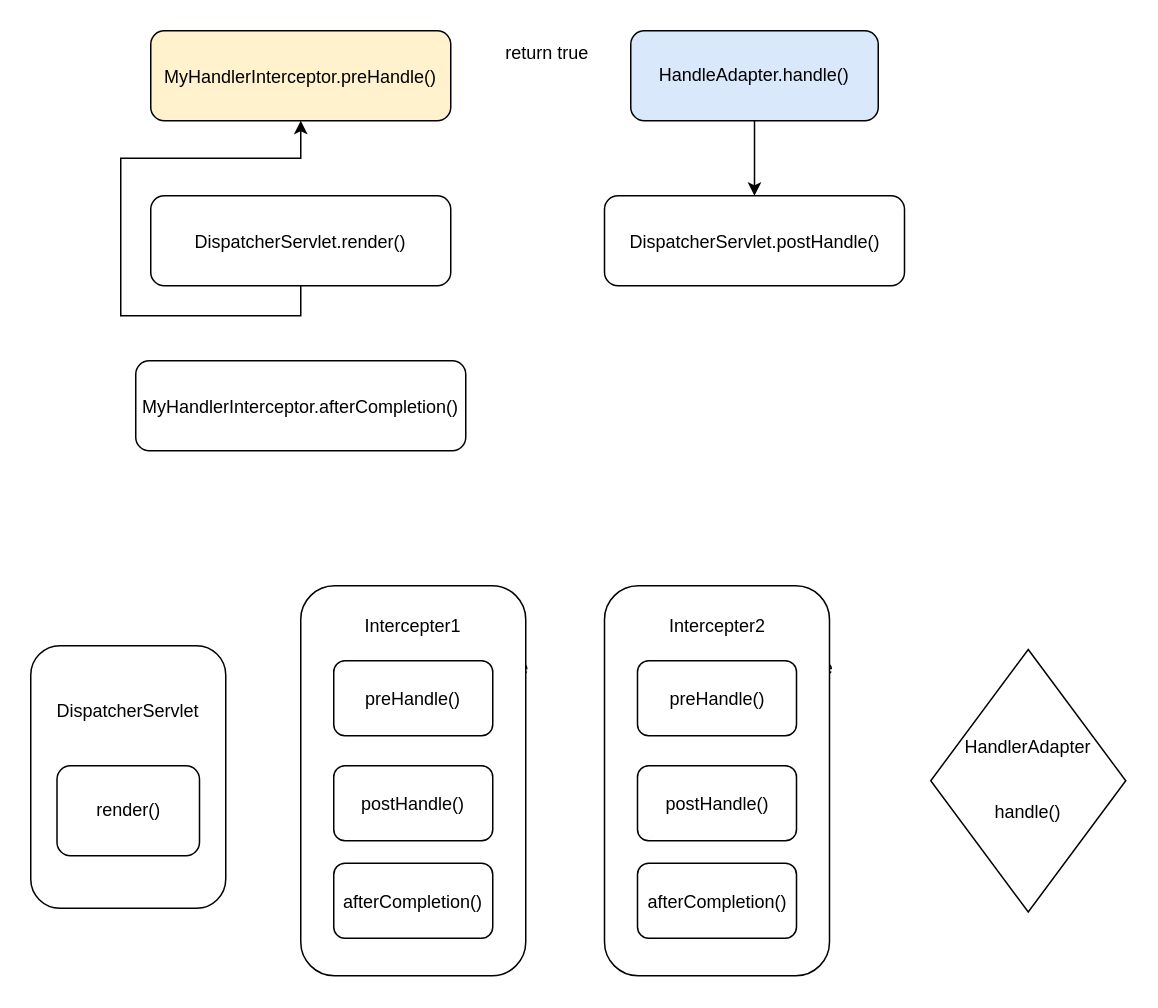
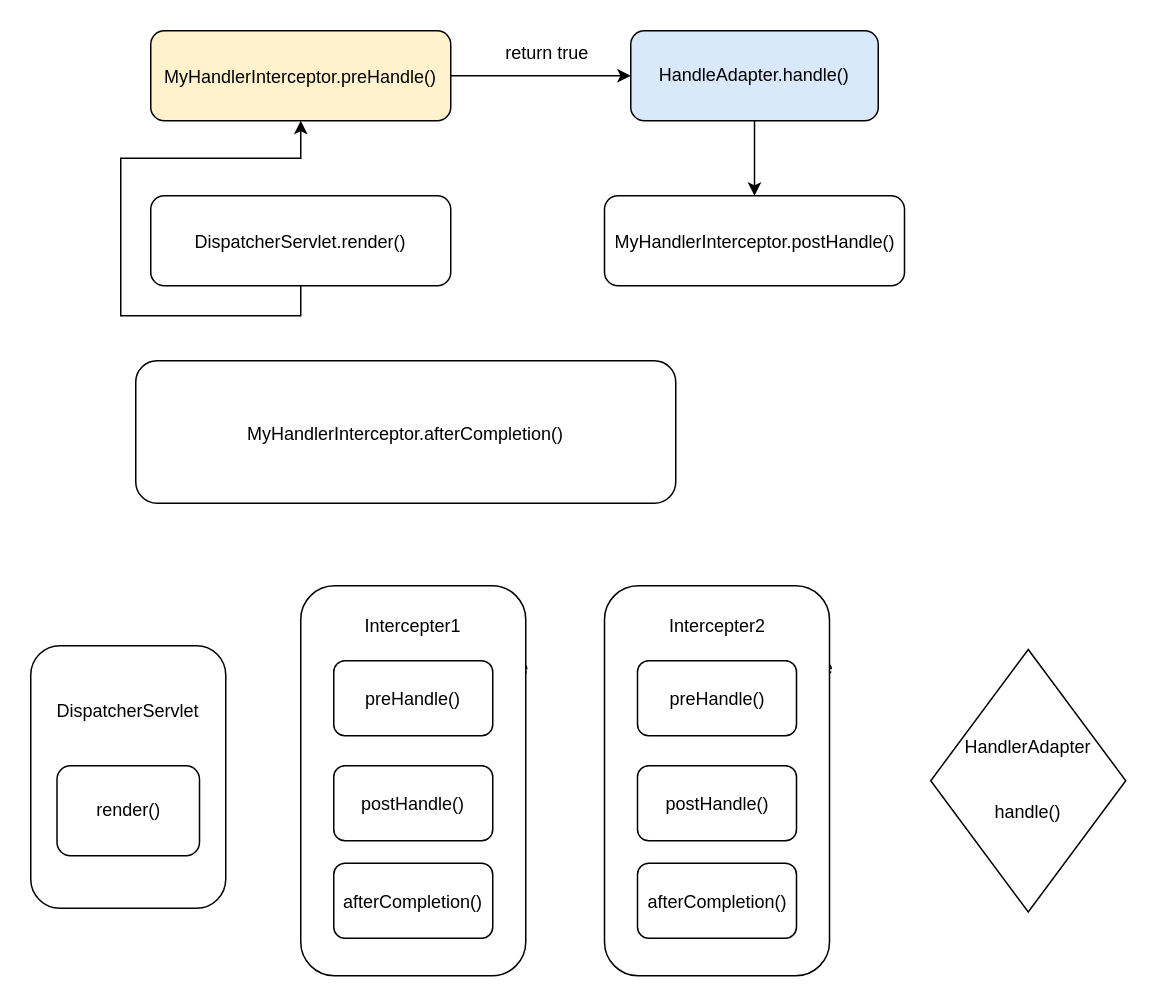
+ <mxCell id="2" value="" style="edgeStyle=orthogonalEdgeStyle;rounded=0;orthogonalLoop=1;jettySize=auto;html=1;" edge="1" parent="1" source="3" target="5"><mxGeometry relative="1" as="geometry" /></mxCell>
- <mxCell id="7" value="DispatcherServlet.postHandle()&lt;font face=&quot;Menlo-Regular, monospace&quot;&gt;&lt;span style=&quot;font-size: 14px; background-color: rgb(255, 255, 255);&quot;&gt;&lt;br&gt;&lt;/span&gt;&lt;/font&gt;" style="rounded=1;whiteSpace=wrap;html=1;" vertex="1" parent="1"><mxGeometry x="402.5" y="130" width="200" height="60" as="geometry" /></mxCell>
+ <mxCell id="7" value="MyHandlerInterceptor.postHandle()&lt;font face=&quot;Menlo-Regular, monospace&quot;&gt;&lt;span style=&quot;font-size: 14px; background-color: rgb(255, 255, 255);&quot;&gt;&lt;br&gt;&lt;/span&gt;&lt;/font&gt;" style="rounded=1;whiteSpace=wrap;html=1;" vertex="1" parent="1"><mxGeometry x="402.5" y="130" width="200" height="60" as="geometry" /></mxCell>
- <mxCell id="10" value="MyHandlerInterceptor.afterCompletion()&lt;font face=&quot;Menlo-Regular, monospace&quot;&gt;&lt;span style=&quot;font-size: 14px; background-color: rgb(255, 255, 255);&quot;&gt;&lt;br&gt;&lt;/span&gt;&lt;/font&gt;" style="rounded=1;whiteSpace=wrap;html=1;" vertex="1" parent="1"><mxGeometry x="90" y="240" width="220" height="60" as="geometry" /></mxCell>
+ <mxCell id="10" value="MyHandlerInterceptor.afterCompletion()&lt;font face=&quot;Menlo-Regular, monospace&quot;&gt;&lt;span style=&quot;font-size: 14px; background-color: rgb(255, 255, 255);&quot;&gt;&lt;br&gt;&lt;/span&gt;&lt;/font&gt;" style="rounded=1;whiteSpace=wrap;html=1;" vertex="1" parent="1"><mxGeometry x="90" y="240" width="360" height="95" as="geometry" /></mxCell>
